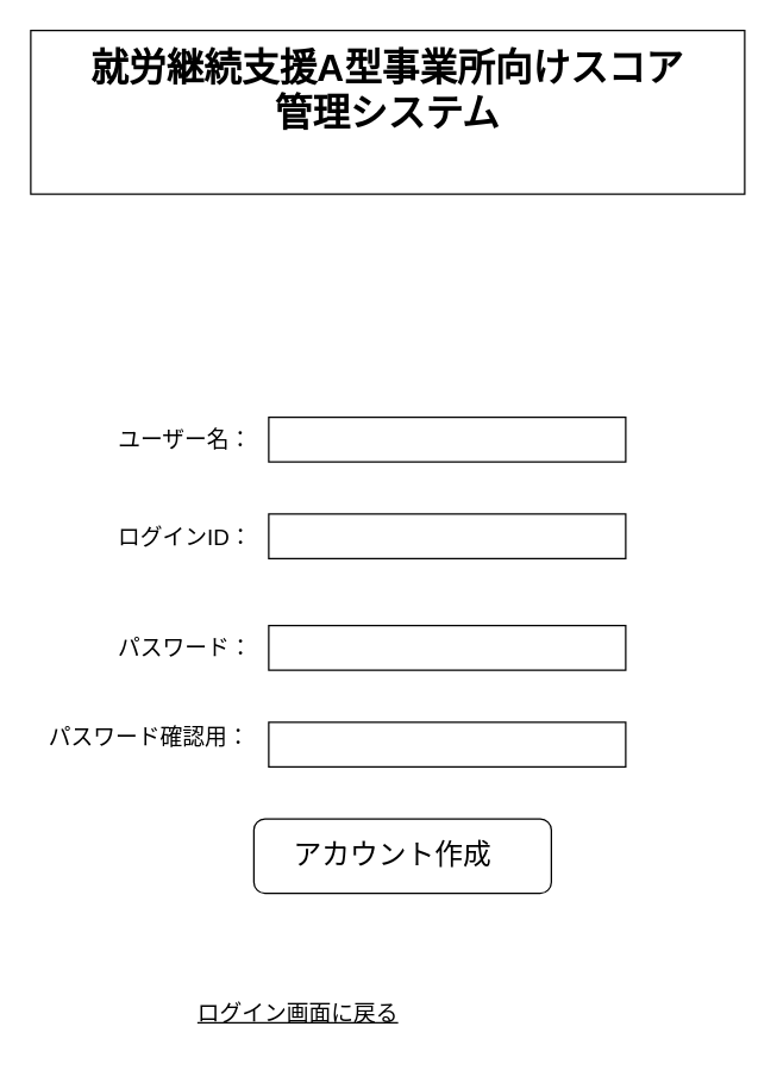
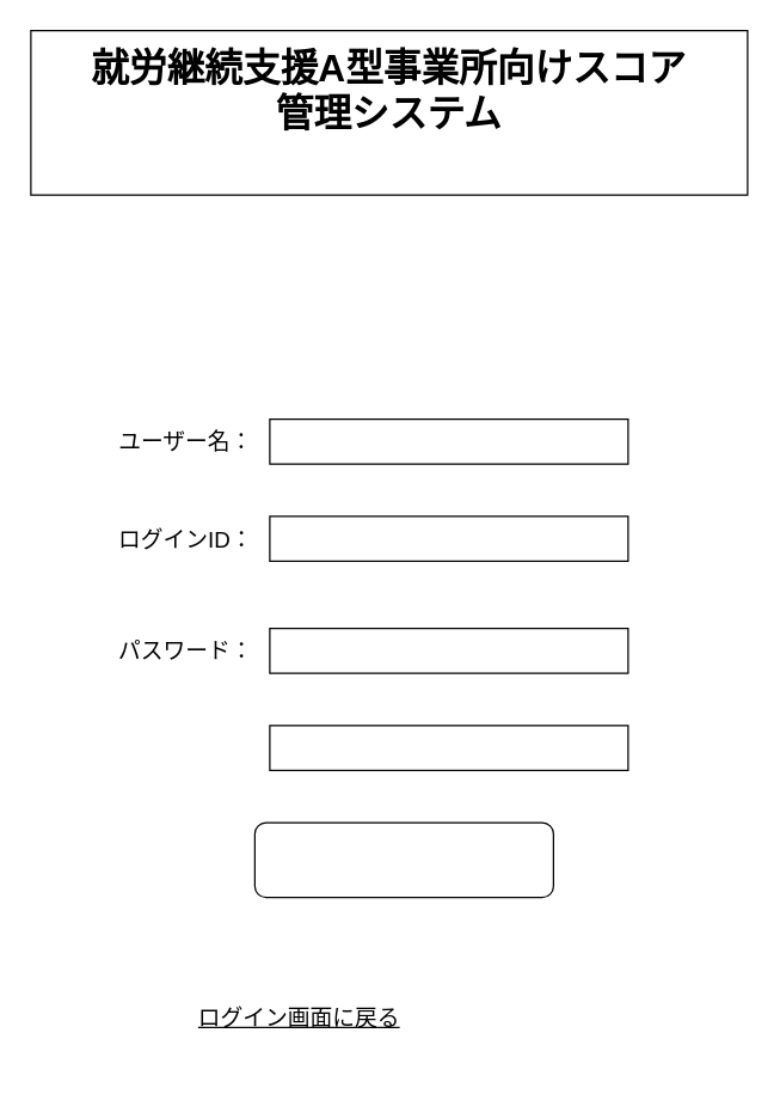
- <mxCell id="5" value="パスワード確認用：" style="text;html=1;align=center;verticalAlign=middle;whiteSpace=wrap;rounded=0;fontSize=15;container=0;" vertex="1" parent="1"><mxGeometry x="20" y="465" width="160" height="60" as="geometry" /></mxCell>
- <mxCell id="15" value="アカウント作成" style="text;html=1;align=center;verticalAlign=middle;whiteSpace=wrap;rounded=0;fontSize=19;container=0;" vertex="1" parent="13"><mxGeometry x="17" y="12.5" width="153" height="25" as="geometry" /></mxCell>
